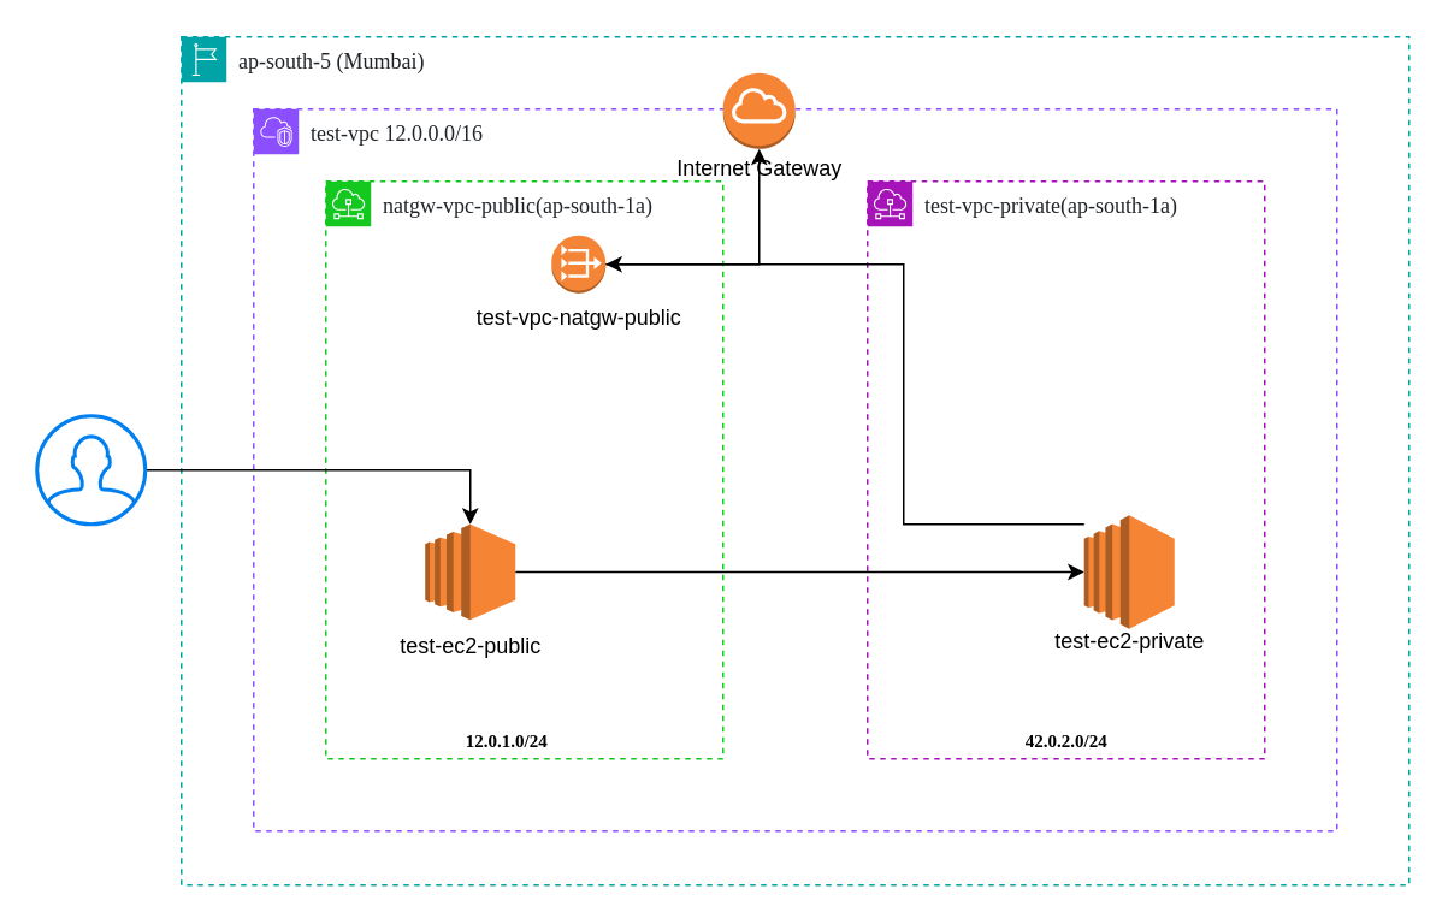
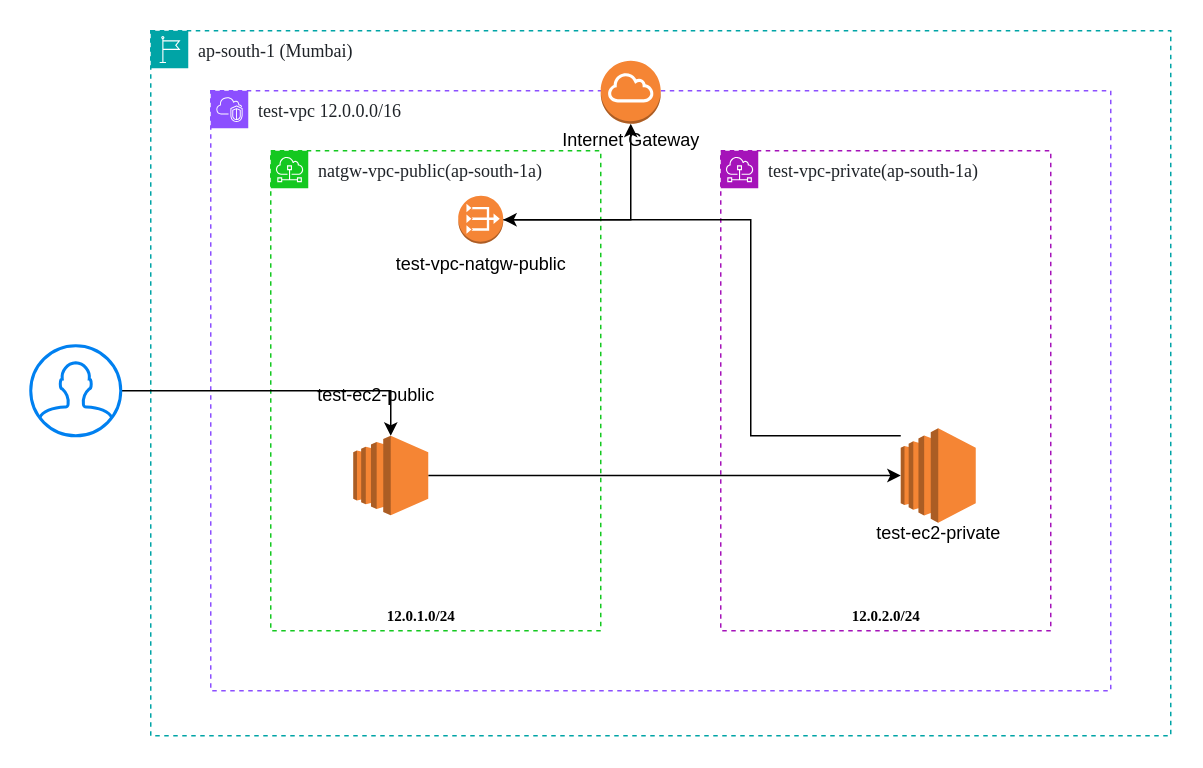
- <mxCell id="2" value="&lt;span style=&quot;color: rgb(31, 35, 40); background-color: rgb(255, 255, 255);&quot;&gt;&lt;font style=&quot;font-size: 12px;&quot; face=&quot;Verdana&quot;&gt;ap-south-5 (Mumbai)&lt;/font&gt;&lt;/span&gt;" style="points=[[0,0],[0.25,0],[0.5,0],[0.75,0],[1,0],[1,0.25],[1,0.5],[1,0.75],[1,1],[0.75,1],[0.5,1],[0.25,1],[0,1],[0,0.75],[0,0.5],[0,0.25]];outlineConnect=0;gradientColor=none;html=1;whiteSpace=wrap;fontSize=12;fontStyle=0;container=1;pointerEvents=0;collapsible=0;recursiveResize=0;shape=mxgraph.aws4.group;grIcon=mxgraph.aws4.group_region;strokeColor=#00A4A6;fillColor=none;verticalAlign=top;align=left;spacingLeft=30;fontColor=#147EBA;dashed=1;" vertex="1" parent="1"><mxGeometry x="100" y="20" width="680" height="470" as="geometry" /></mxCell>
+ <mxCell id="2" value="&lt;span style=&quot;color: rgb(31, 35, 40); background-color: rgb(255, 255, 255);&quot;&gt;&lt;font style=&quot;font-size: 12px;&quot; face=&quot;Verdana&quot;&gt;ap-south-1 (Mumbai)&lt;/font&gt;&lt;/span&gt;" style="points=[[0,0],[0.25,0],[0.5,0],[0.75,0],[1,0],[1,0.25],[1,0.5],[1,0.75],[1,1],[0.75,1],[0.5,1],[0.25,1],[0,1],[0,0.75],[0,0.5],[0,0.25]];outlineConnect=0;gradientColor=none;html=1;whiteSpace=wrap;fontSize=12;fontStyle=0;container=1;pointerEvents=0;collapsible=0;recursiveResize=0;shape=mxgraph.aws4.group;grIcon=mxgraph.aws4.group_region;strokeColor=#00A4A6;fillColor=none;verticalAlign=top;align=left;spacingLeft=30;fontColor=#147EBA;dashed=1;" vertex="1" parent="1"><mxGeometry x="100" y="20" width="680" height="470" as="geometry" /></mxCell>
- <mxCell id="16" value="test-ec2-public" style="text;html=1;align=center;verticalAlign=middle;resizable=0;points=[];autosize=1;strokeColor=none;fillColor=none;" vertex="1" parent="1"><mxGeometry x="210" y="343" width="100" height="30" as="geometry" /></mxCell>
+ <mxCell id="16" value="test-ec2-public" style="text;html=1;align=center;verticalAlign=middle;resizable=0;points=[];autosize=1;strokeColor=none;fillColor=none;" vertex="1" parent="1"><mxGeometry x="200" y="248" width="100" height="30" as="geometry" /></mxCell>
- <mxCell id="5" value="&lt;h4 style=&quot;font-size: 10px;&quot;&gt;&lt;span style=&quot;font-size: 10px;&quot;&gt;&lt;font face=&quot;Verdana&quot; style=&quot;font-size: 10px;&quot;&gt;42.0.2.0/24&lt;/font&gt;&lt;/span&gt;&lt;/h4&gt;" style="text;html=1;align=center;verticalAlign=middle;resizable=0;points=[];autosize=1;strokeColor=none;fillColor=none;fontSize=10;fontStyle=1" vertex="1" parent="3"><mxGeometry x="405" y="325" width="90" height="50" as="geometry" /></mxCell>
+ <mxCell id="5" value="&lt;h4 style=&quot;font-size: 10px;&quot;&gt;&lt;span style=&quot;font-size: 10px;&quot;&gt;&lt;font face=&quot;Verdana&quot; style=&quot;font-size: 10px;&quot;&gt;12.0.2.0/24&lt;/font&gt;&lt;/span&gt;&lt;/h4&gt;" style="text;html=1;align=center;verticalAlign=middle;resizable=0;points=[];autosize=1;strokeColor=none;fillColor=none;fontSize=10;fontStyle=1" vertex="1" parent="3"><mxGeometry x="405" y="325" width="90" height="50" as="geometry" /></mxCell>
